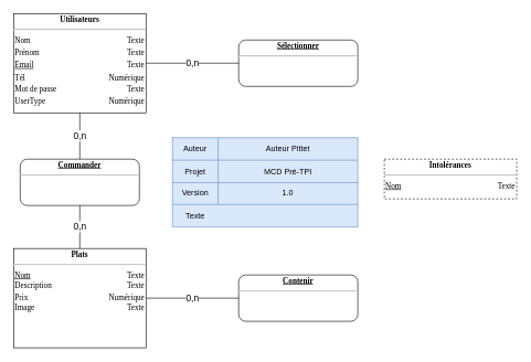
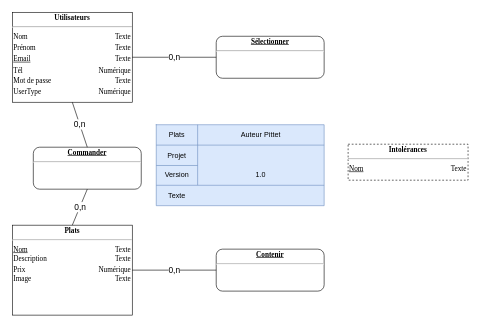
- <mxCell id="14" value="Auteur" style="shape=partialRectangle;html=1;whiteSpace=wrap;connectable=0;fillColor=none;top=0;left=0;bottom=0;right=0;overflow=hidden;" vertex="1" parent="13"><mxGeometry width="69" height="34" as="geometry"><mxRectangle width="69" height="34" as="alternateBounds" /></mxGeometry></mxCell>
+ <mxCell id="14" value="Plats" style="shape=partialRectangle;html=1;whiteSpace=wrap;connectable=0;fillColor=none;top=0;left=0;bottom=0;right=0;overflow=hidden;" vertex="1" parent="13"><mxGeometry width="69" height="34" as="geometry"><mxRectangle width="69" height="34" as="alternateBounds" /></mxGeometry></mxCell>
- <mxCell id="18" value="MCD Pré-TPI" style="shape=partialRectangle;html=1;whiteSpace=wrap;connectable=0;fillColor=none;top=0;left=0;bottom=0;right=0;overflow=hidden;" vertex="1" parent="16"><mxGeometry x="69" width="211" height="34" as="geometry"><mxRectangle width="211" height="34" as="alternateBounds" /></mxGeometry></mxCell>
- <mxCell id="3" value="&lt;div style=&quot;box-sizing: border-box ; width: 100% ; padding: 2px&quot;&gt;&lt;span style=&quot;background-color: rgb(255 , 255 , 255)&quot;&gt;&lt;b&gt;&lt;u&gt;Commander&lt;/u&gt;&lt;/b&gt;&lt;/span&gt;&lt;/div&gt;&lt;hr&gt;" style="verticalAlign=top;align=center;overflow=fill;html=1;rounded=1;shadow=0;comic=0;labelBackgroundColor=none;strokeColor=#000000;strokeWidth=1;fillColor=#ffffff;fontFamily=Verdana;fontSize=12;fontColor=#000000;" vertex="1" parent="1"><mxGeometry x="30" y="240" width="180" height="70" as="geometry" /></mxCell>
+ <mxCell id="3" value="&lt;div style=&quot;box-sizing: border-box ; width: 100% ; padding: 2px&quot;&gt;&lt;span style=&quot;background-color: rgb(255 , 255 , 255)&quot;&gt;&lt;b&gt;&lt;u&gt;Commander&lt;/u&gt;&lt;/b&gt;&lt;/span&gt;&lt;/div&gt;&lt;hr&gt;" style="verticalAlign=top;align=center;overflow=fill;html=1;rounded=1;shadow=0;comic=0;labelBackgroundColor=none;strokeColor=#000000;strokeWidth=1;fillColor=#ffffff;fontFamily=Verdana;fontSize=12;fontColor=#000000;" vertex="1" parent="1"><mxGeometry x="55" y="245" width="180" height="70" as="geometry" /></mxCell>
